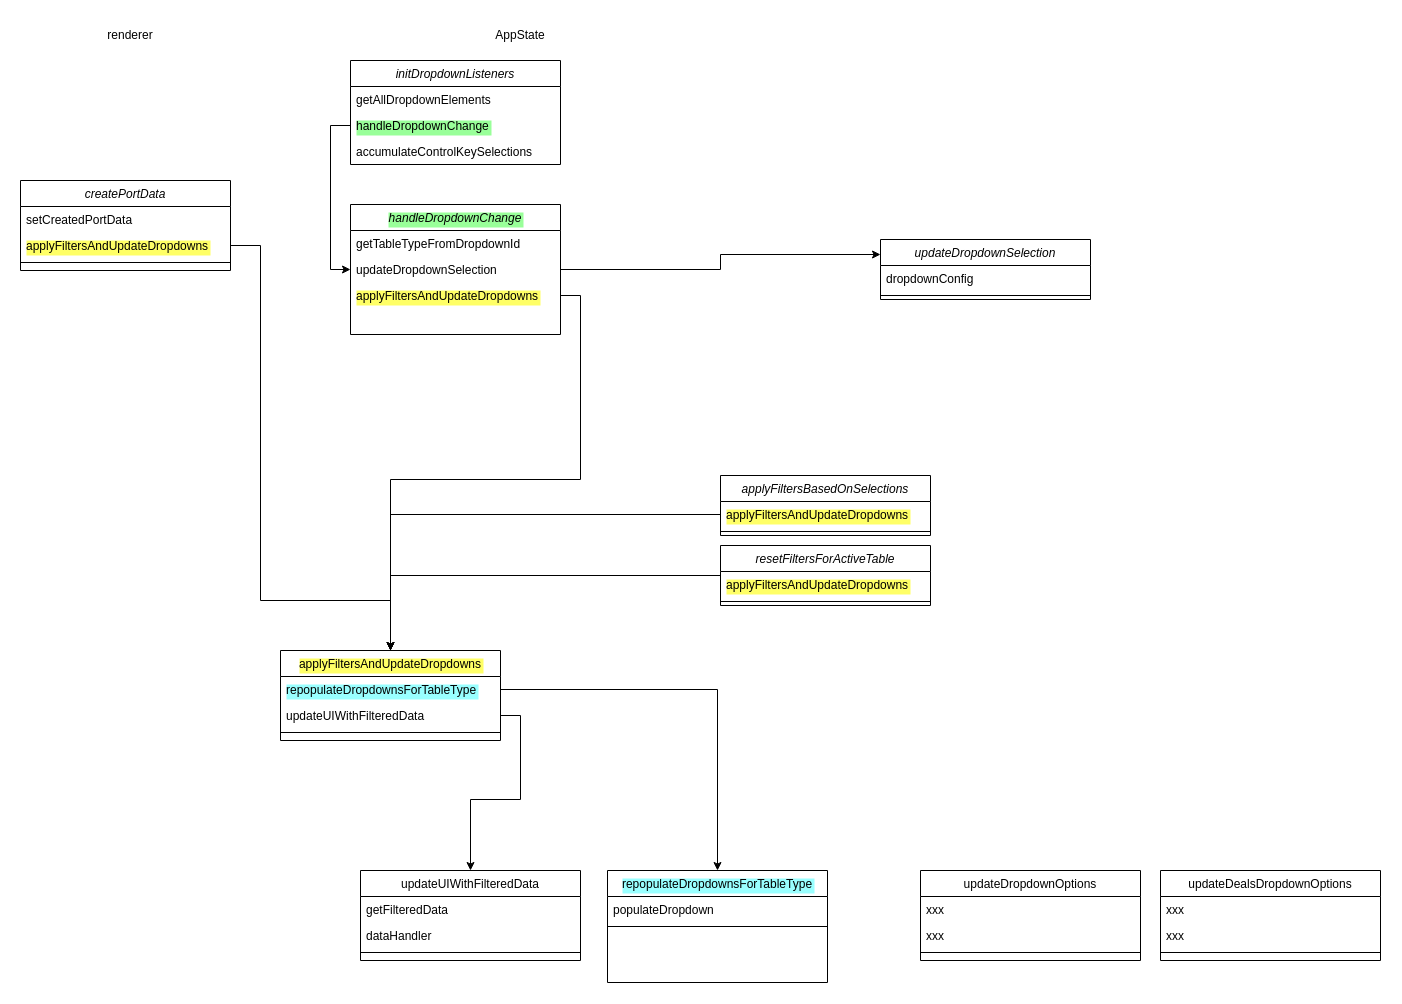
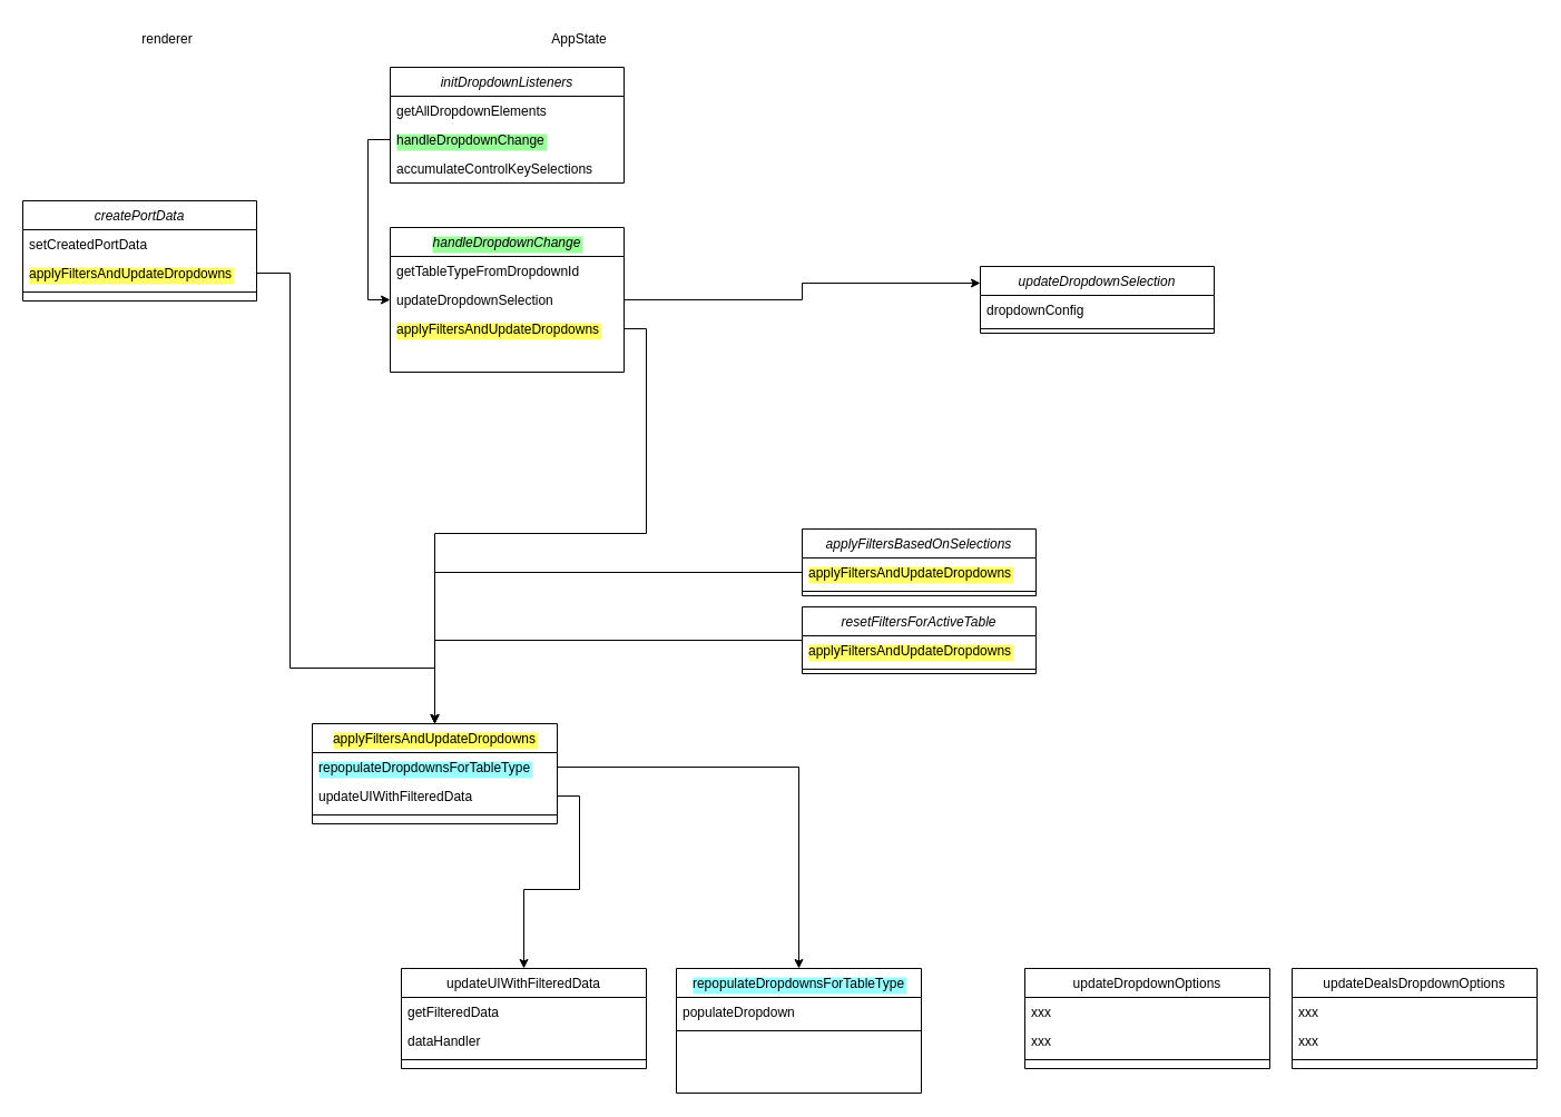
- <mxCell id="23" value="renderer" style="text;strokeColor=none;align=center;fillColor=none;html=1;verticalAlign=middle;whiteSpace=wrap;rounded=0;" parent="1" vertex="1"><mxGeometry x="100" width="60" height="30" as="geometry" y="20" /></mxCell>
+ <mxCell id="23" value="renderer" style="text;strokeColor=none;align=center;fillColor=none;html=1;verticalAlign=middle;whiteSpace=wrap;rounded=0;" parent="1" vertex="1"><mxGeometry x="120" y="20" width="60" height="30" as="geometry" /></mxCell>
